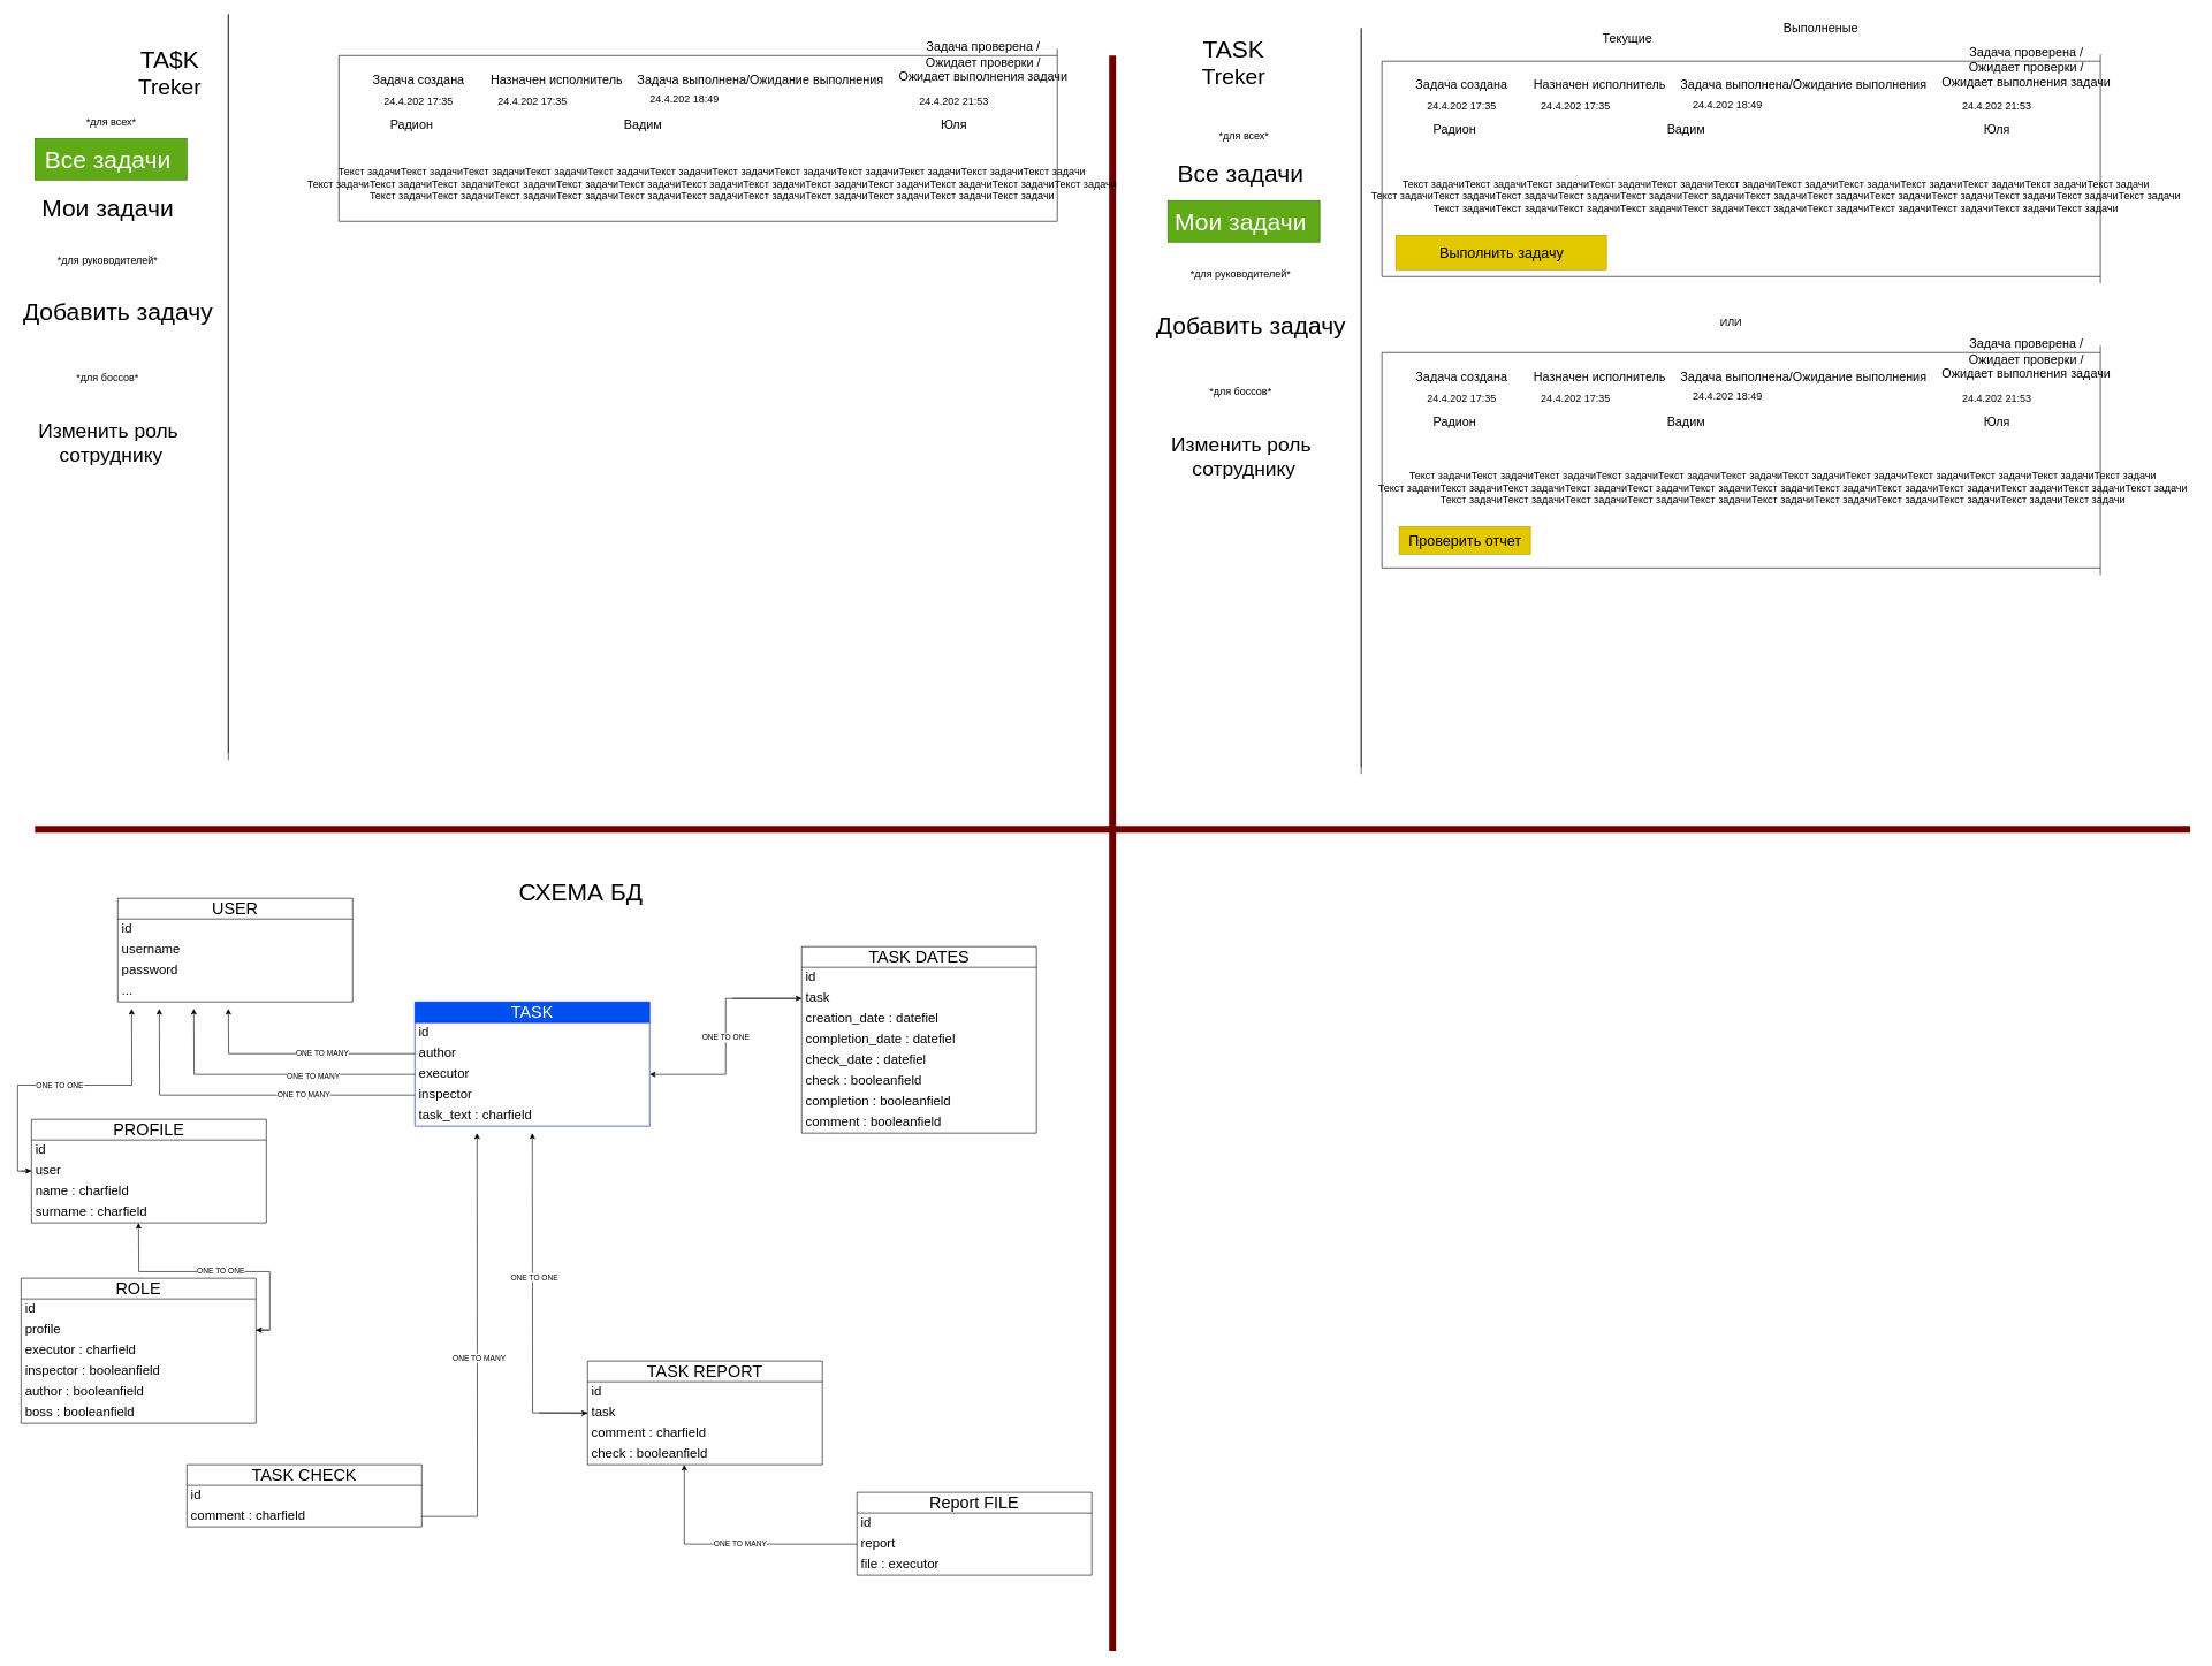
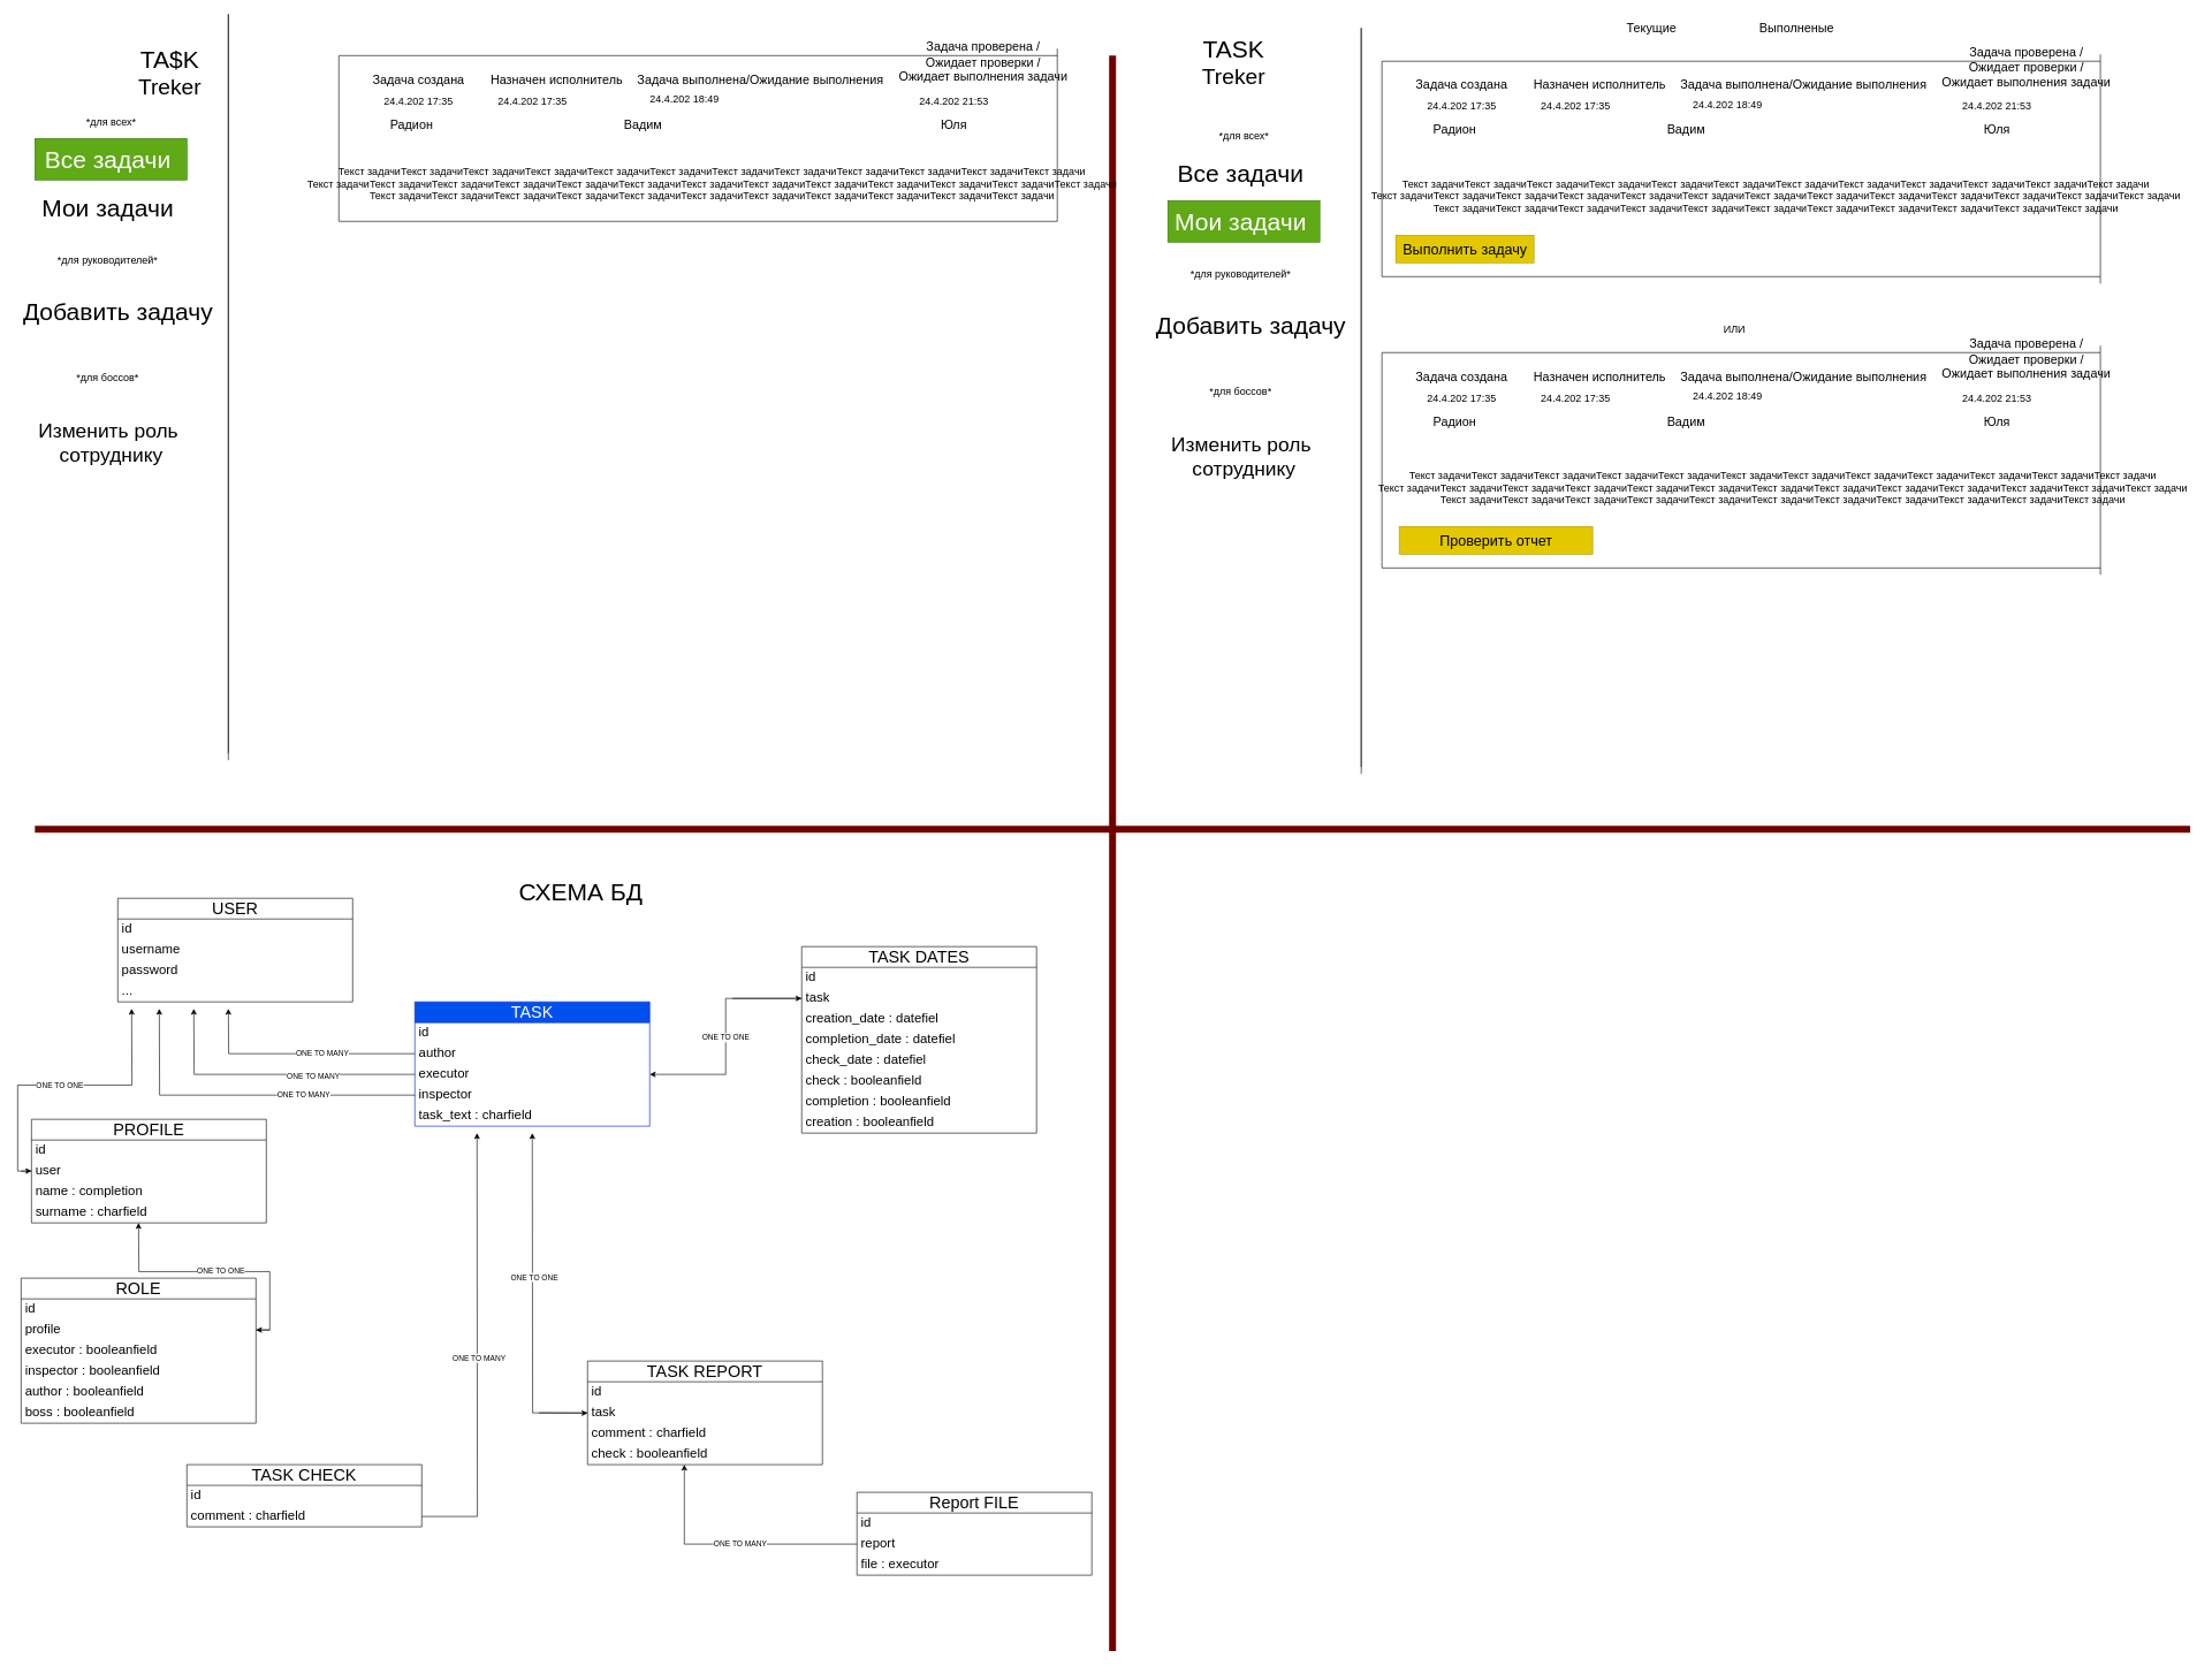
- <mxCell id="74" value="&lt;font style=&quot;font-size: 18px;&quot;&gt;Выполненые&lt;/font&gt;" style="text;html=1;align=center;verticalAlign=middle;resizable=0;points=[];autosize=1;strokeColor=none;fillColor=none;" vertex="1" parent="1"><mxGeometry x="2570" y="20" width="130" height="40" as="geometry" /></mxCell>
+ <mxCell id="74" value="&lt;font style=&quot;font-size: 18px;&quot;&gt;Выполненые&lt;/font&gt;" style="text;html=1;align=center;verticalAlign=middle;resizable=0;points=[];autosize=1;strokeColor=none;fillColor=none;" vertex="1" parent="1"><mxGeometry x="2535" y="20" width="130" height="40" as="geometry" /></mxCell>
- <mxCell id="73" value="&lt;font style=&quot;font-size: 18px;&quot;&gt;Текущие&lt;/font&gt;" style="text;html=1;align=center;verticalAlign=middle;resizable=0;points=[];autosize=1;strokeColor=none;fillColor=none;" vertex="1" parent="1"><mxGeometry x="2305" y="35" width="100" height="40" as="geometry" /></mxCell>
+ <mxCell id="73" value="&lt;font style=&quot;font-size: 18px;&quot;&gt;Текущие&lt;/font&gt;" style="text;html=1;align=center;verticalAlign=middle;resizable=0;points=[];autosize=1;strokeColor=none;fillColor=none;" vertex="1" parent="1"><mxGeometry x="2340" y="20" width="100" height="40" as="geometry" /></mxCell>
- <mxCell id="54" value="&lt;font style=&quot;font-size: 21px;&quot;&gt;Выполнить задачу&lt;/font&gt;" style="text;html=1;align=center;verticalAlign=middle;resizable=0;points=[];autosize=1;strokeColor=#B09500;fillColor=#e3c800;fontColor=#000000;" vertex="1" parent="1"><mxGeometry x="2020" y="340" width="305" height="50" as="geometry" /></mxCell>
+ <mxCell id="54" value="&lt;font style=&quot;font-size: 21px;&quot;&gt;Выполнить задачу&lt;/font&gt;" style="text;html=1;align=center;verticalAlign=middle;resizable=0;points=[];autosize=1;strokeColor=#B09500;fillColor=#e3c800;fontColor=#000000;" vertex="1" parent="1"><mxGeometry x="2020" y="340" width="200" height="40" as="geometry" /></mxCell>
- <mxCell id="55" value="&lt;font style=&quot;font-size: 15px;&quot;&gt;ИЛИ&lt;/font&gt;" style="text;html=1;align=center;verticalAlign=middle;resizable=0;points=[];autosize=1;strokeColor=none;fillColor=none;" vertex="1" parent="1"><mxGeometry x="2480" y="450" width="50" height="30" as="geometry" /></mxCell>
+ <mxCell id="55" value="&lt;font style=&quot;font-size: 15px;&quot;&gt;ИЛИ&lt;/font&gt;" style="text;html=1;align=center;verticalAlign=middle;resizable=0;points=[];autosize=1;strokeColor=none;fillColor=none;" vertex="1" parent="1"><mxGeometry x="2485" y="460" width="50" height="30" as="geometry" /></mxCell>
- <mxCell id="72" value="&lt;font style=&quot;font-size: 21px;&quot;&gt;Проверить отчет&lt;/font&gt;" style="text;html=1;align=center;verticalAlign=middle;resizable=0;points=[];autosize=1;strokeColor=#B09500;fillColor=#e3c800;fontColor=#000000;" vertex="1" parent="1"><mxGeometry x="2025" y="761.82" width="190" height="40" as="geometry" /></mxCell>
+ <mxCell id="72" value="&lt;font style=&quot;font-size: 21px;&quot;&gt;Проверить отчет&lt;/font&gt;" style="text;html=1;align=center;verticalAlign=middle;resizable=0;points=[];autosize=1;strokeColor=#B09500;fillColor=#e3c800;fontColor=#000000;" vertex="1" parent="1"><mxGeometry x="2025" y="761.82" width="280" height="40" as="geometry" /></mxCell>
- <mxCell id="108" value="&lt;font style=&quot;font-size: 19px;&quot;&gt;comment :&amp;nbsp;&lt;/font&gt;&lt;span style=&quot;font-size: 19px;&quot;&gt;booleanfield&lt;/span&gt;" style="text;strokeColor=none;fillColor=none;align=left;verticalAlign=middle;spacingLeft=4;spacingRight=4;overflow=hidden;points=[[0,0.5],[1,0.5]];portConstraint=eastwest;rotatable=0;whiteSpace=wrap;html=1;" vertex="1" parent="100"><mxGeometry y="240" width="340" height="30" as="geometry" /></mxCell>
+ <mxCell id="108" value="&lt;font style=&quot;font-size: 19px;&quot;&gt;creation :&amp;nbsp;&lt;/font&gt;&lt;span style=&quot;font-size: 19px;&quot;&gt;booleanfield&lt;/span&gt;" style="text;strokeColor=none;fillColor=none;align=left;verticalAlign=middle;spacingLeft=4;spacingRight=4;overflow=hidden;points=[[0,0.5],[1,0.5]];portConstraint=eastwest;rotatable=0;whiteSpace=wrap;html=1;" vertex="1" parent="100"><mxGeometry y="240" width="340" height="30" as="geometry" /></mxCell>
- <mxCell id="98" value="&lt;font style=&quot;font-size: 19px;&quot;&gt;name : charfield&lt;/font&gt;" style="text;strokeColor=none;fillColor=none;align=left;verticalAlign=middle;spacingLeft=4;spacingRight=4;overflow=hidden;points=[[0,0.5],[1,0.5]];portConstraint=eastwest;rotatable=0;whiteSpace=wrap;html=1;" vertex="1" parent="93"><mxGeometry y="90" width="340" height="30" as="geometry" /></mxCell>
+ <mxCell id="98" value="&lt;font style=&quot;font-size: 19px;&quot;&gt;name : completion&lt;/font&gt;" style="text;strokeColor=none;fillColor=none;align=left;verticalAlign=middle;spacingLeft=4;spacingRight=4;overflow=hidden;points=[[0,0.5],[1,0.5]];portConstraint=eastwest;rotatable=0;whiteSpace=wrap;html=1;" vertex="1" parent="93"><mxGeometry y="90" width="340" height="30" as="geometry" /></mxCell>
- <mxCell id="114" value="&lt;span style=&quot;font-size: 19px;&quot;&gt;executor : charfield&lt;/span&gt;" style="text;strokeColor=none;fillColor=none;align=left;verticalAlign=middle;spacingLeft=4;spacingRight=4;overflow=hidden;points=[[0,0.5],[1,0.5]];portConstraint=eastwest;rotatable=0;whiteSpace=wrap;html=1;" vertex="1" parent="109"><mxGeometry y="90" width="340" height="30" as="geometry" /></mxCell>
+ <mxCell id="114" value="&lt;span style=&quot;font-size: 19px;&quot;&gt;executor : booleanfield&lt;/span&gt;" style="text;strokeColor=none;fillColor=none;align=left;verticalAlign=middle;spacingLeft=4;spacingRight=4;overflow=hidden;points=[[0,0.5],[1,0.5]];portConstraint=eastwest;rotatable=0;whiteSpace=wrap;html=1;" vertex="1" parent="109"><mxGeometry y="90" width="340" height="30" as="geometry" /></mxCell>
